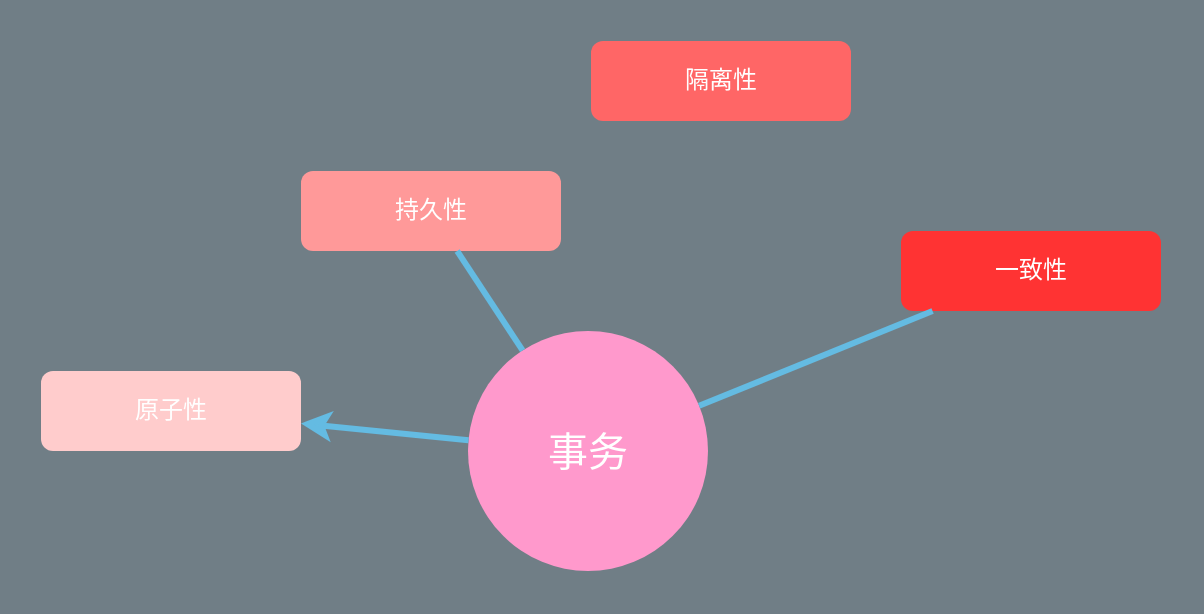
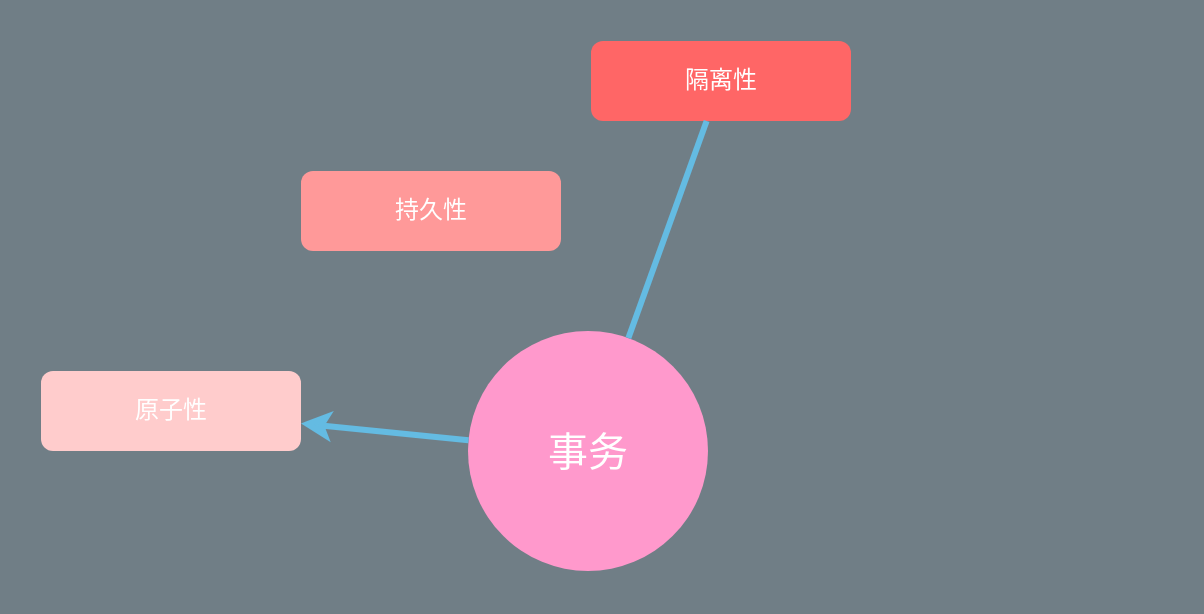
+ <mxCell id="9" value="" style="edgeStyle=none;endArrow=none;strokeWidth=3;strokeColor=#64BBE2;html=1;" parent="1" source="2" target="5" edge="1"><mxGeometry x="-221.5" y="56.5" width="100" height="100" as="geometry"><mxPoint x="-481.5" y="41.5" as="sourcePoint" /><mxPoint x="-381.5" y="-58.5" as="targetPoint" /></mxGeometry></mxCell>
- <mxCell id="6" value="一致性" style="rounded=1;fillColor=#FF3333;strokeColor=none;strokeWidth=3;shadow=0;html=1;fontColor=#FFFFFF;" parent="1" vertex="1"><mxGeometry x="450" y="115" width="130" height="40" as="geometry" /></mxCell>
- <mxCell id="8" value="" style="edgeStyle=none;endArrow=none;strokeWidth=3;strokeColor=#64BBE2;html=1;" parent="1" source="2" target="4" edge="1"><mxGeometry x="-221.5" y="56.5" width="100" height="100" as="geometry"><mxPoint x="-481.5" y="41.5" as="sourcePoint" /><mxPoint x="-381.5" y="-58.5" as="targetPoint" /></mxGeometry></mxCell>
- <mxCell id="10" value="" style="edgeStyle=none;endArrow=none;strokeWidth=3;strokeColor=#64BBE2;html=1;" parent="1" source="2" target="6" edge="1"><mxGeometry x="-221.5" y="56.5" width="100" height="100" as="geometry"><mxPoint x="-481.5" y="41.5" as="sourcePoint" /><mxPoint x="-381.5" y="-58.5" as="targetPoint" /></mxGeometry></mxCell>
